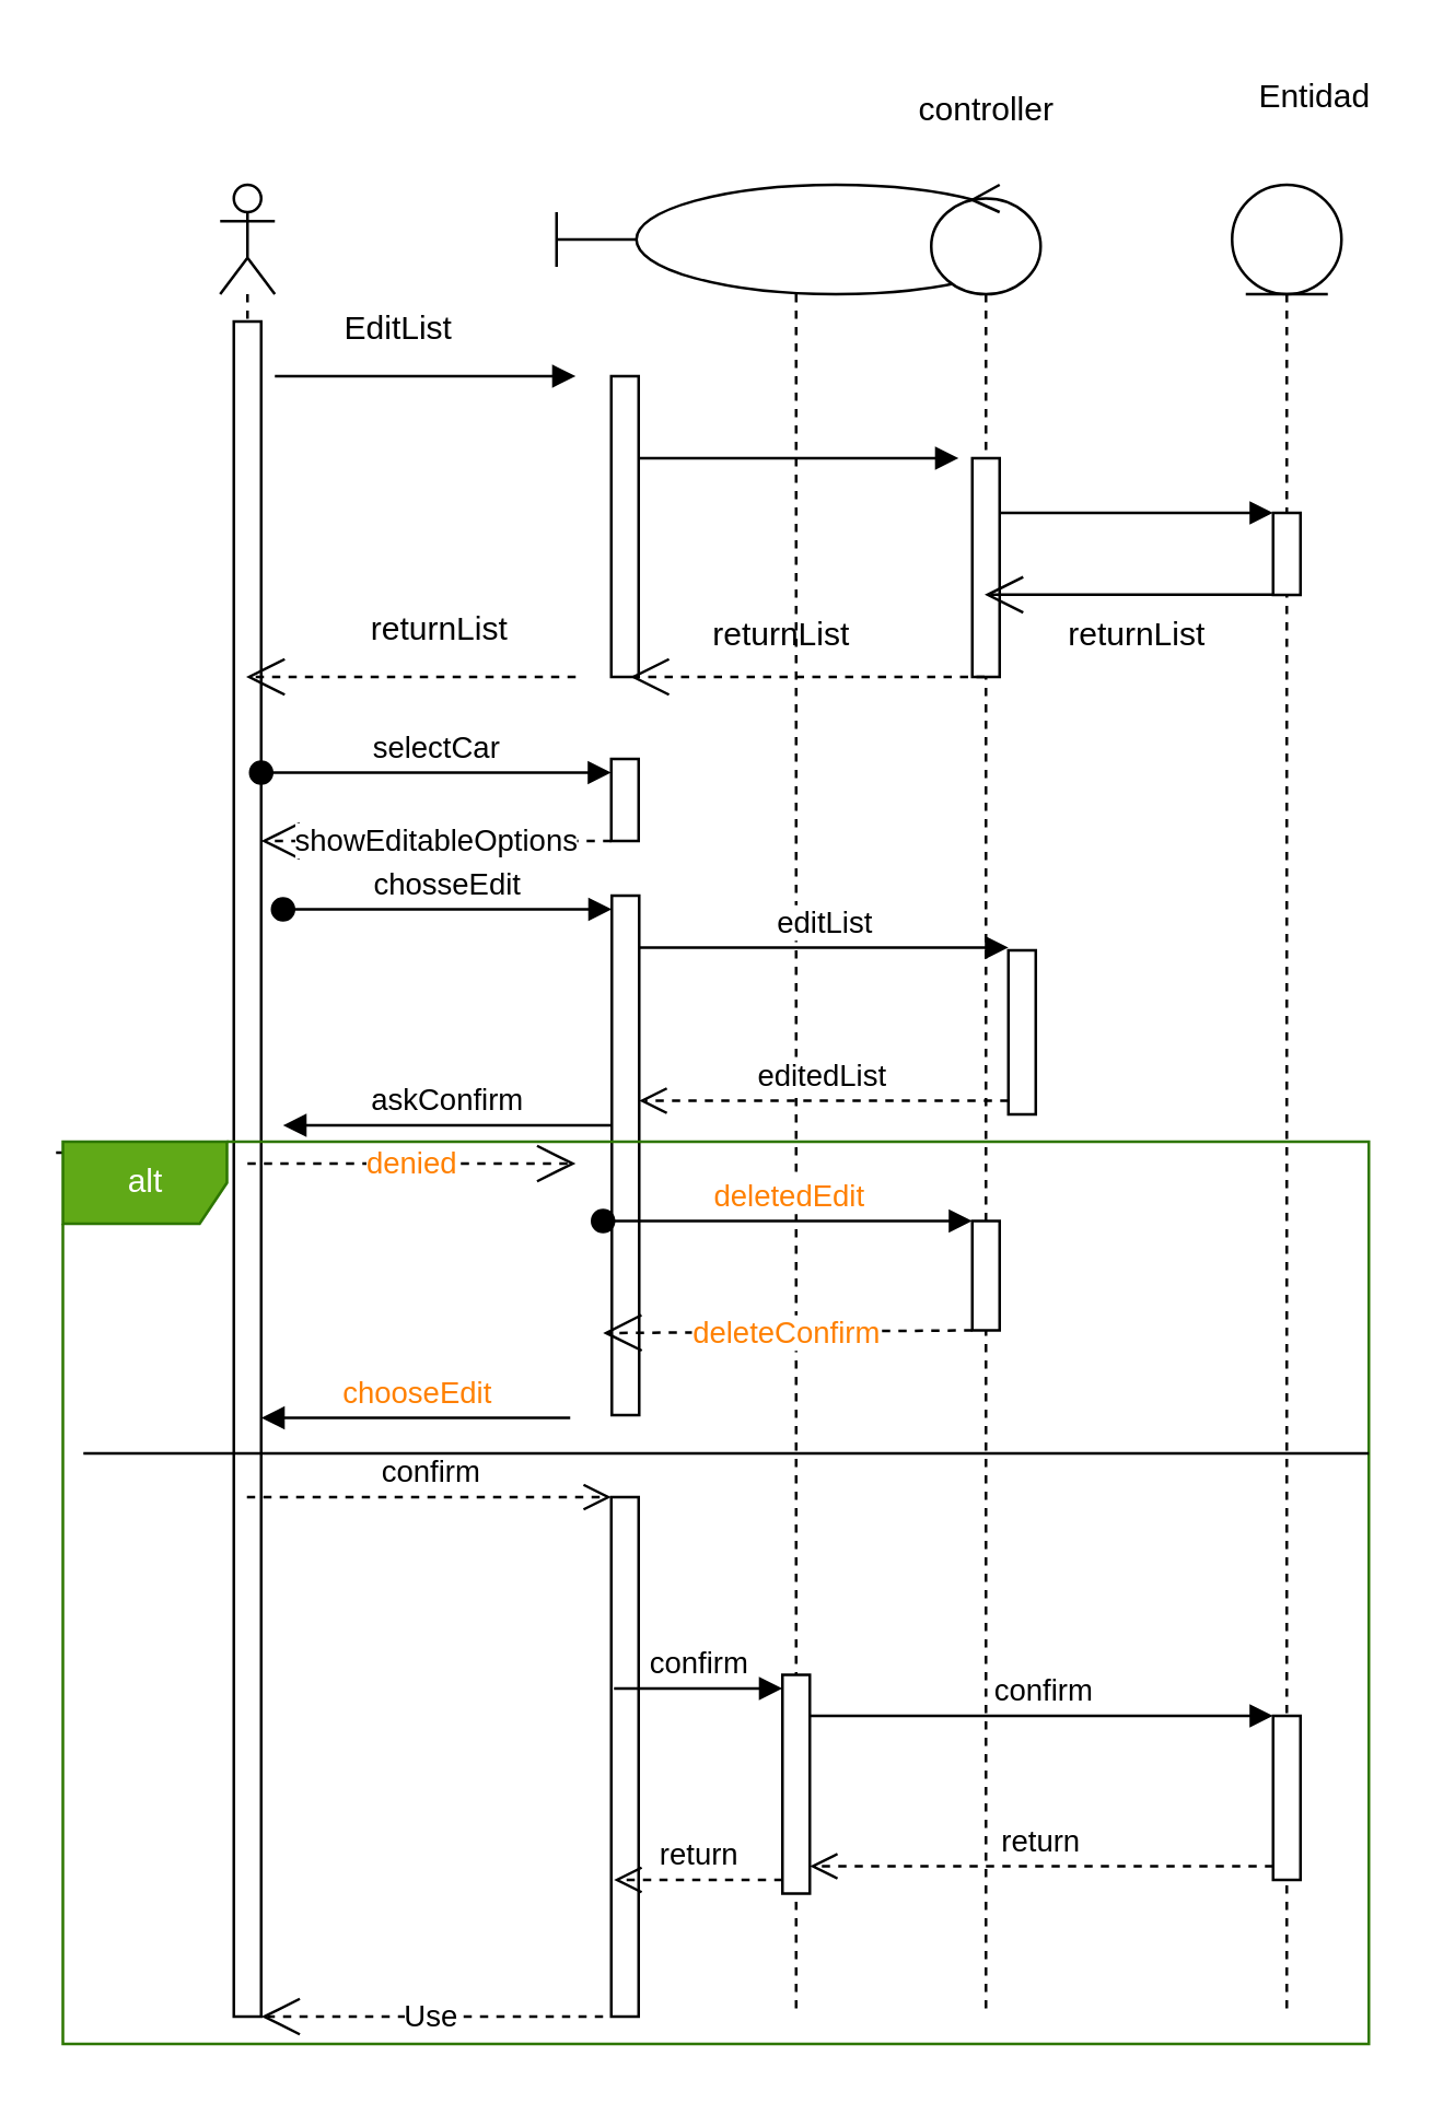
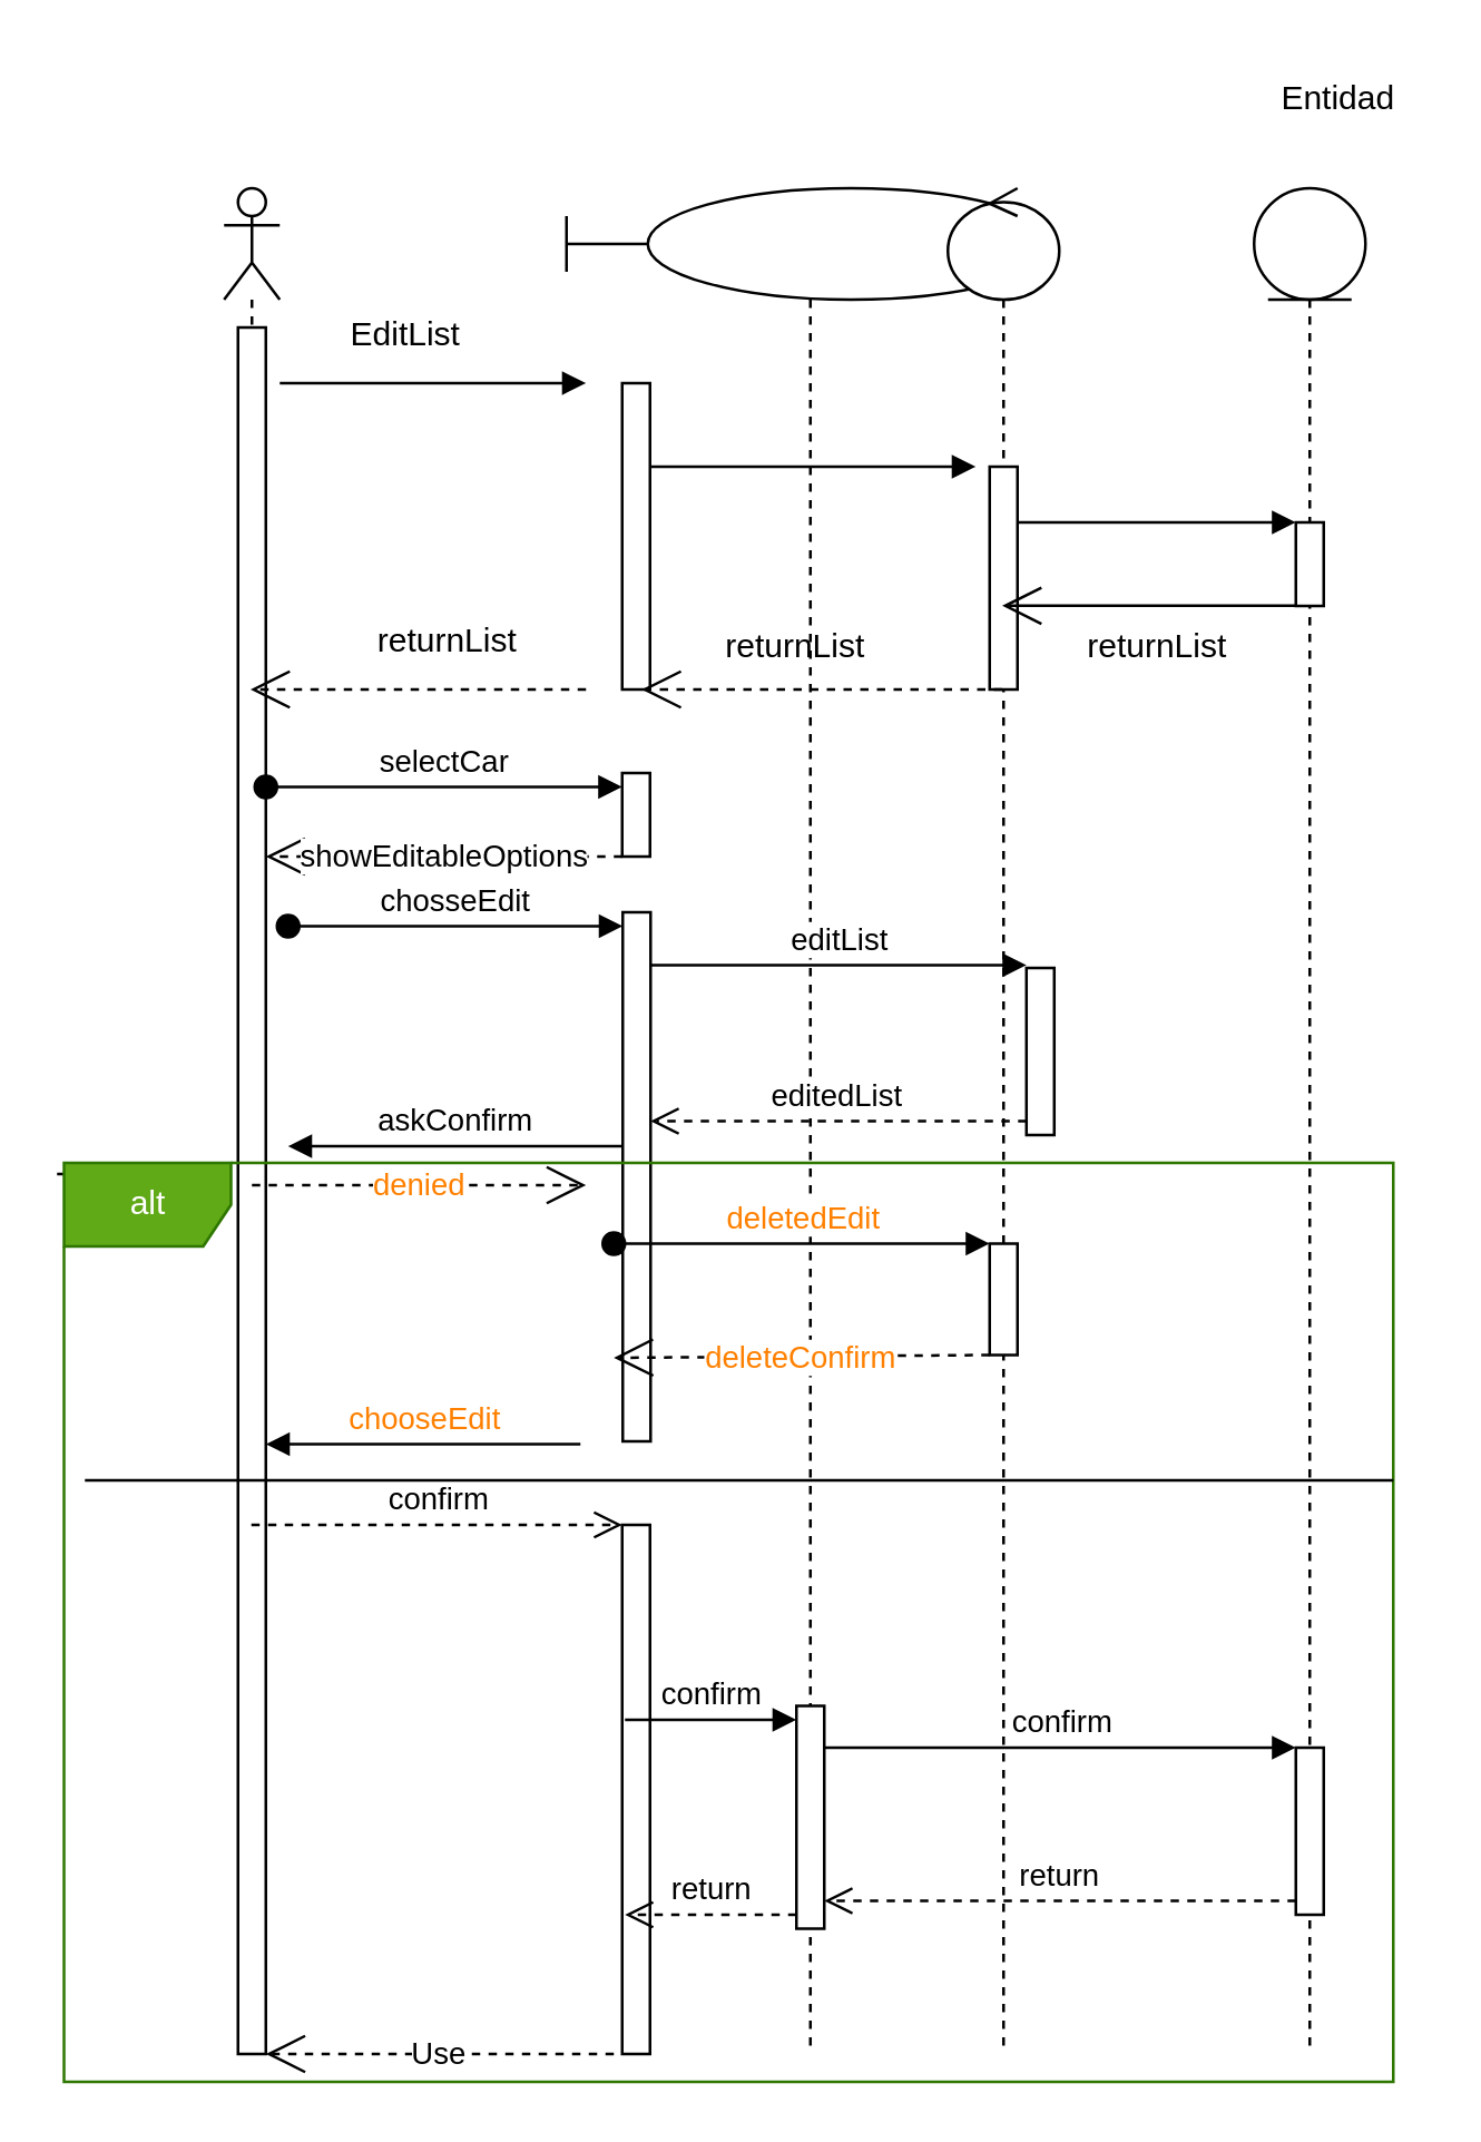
- <mxCell id="26" value="controller" style="text;html=1;align=center;verticalAlign=middle;resizable=0;points=[];autosize=1;strokeColor=none;fillColor=none;" vertex="1" parent="1"><mxGeometry x="325" y="25" width="70" height="30" as="geometry" /></mxCell>
